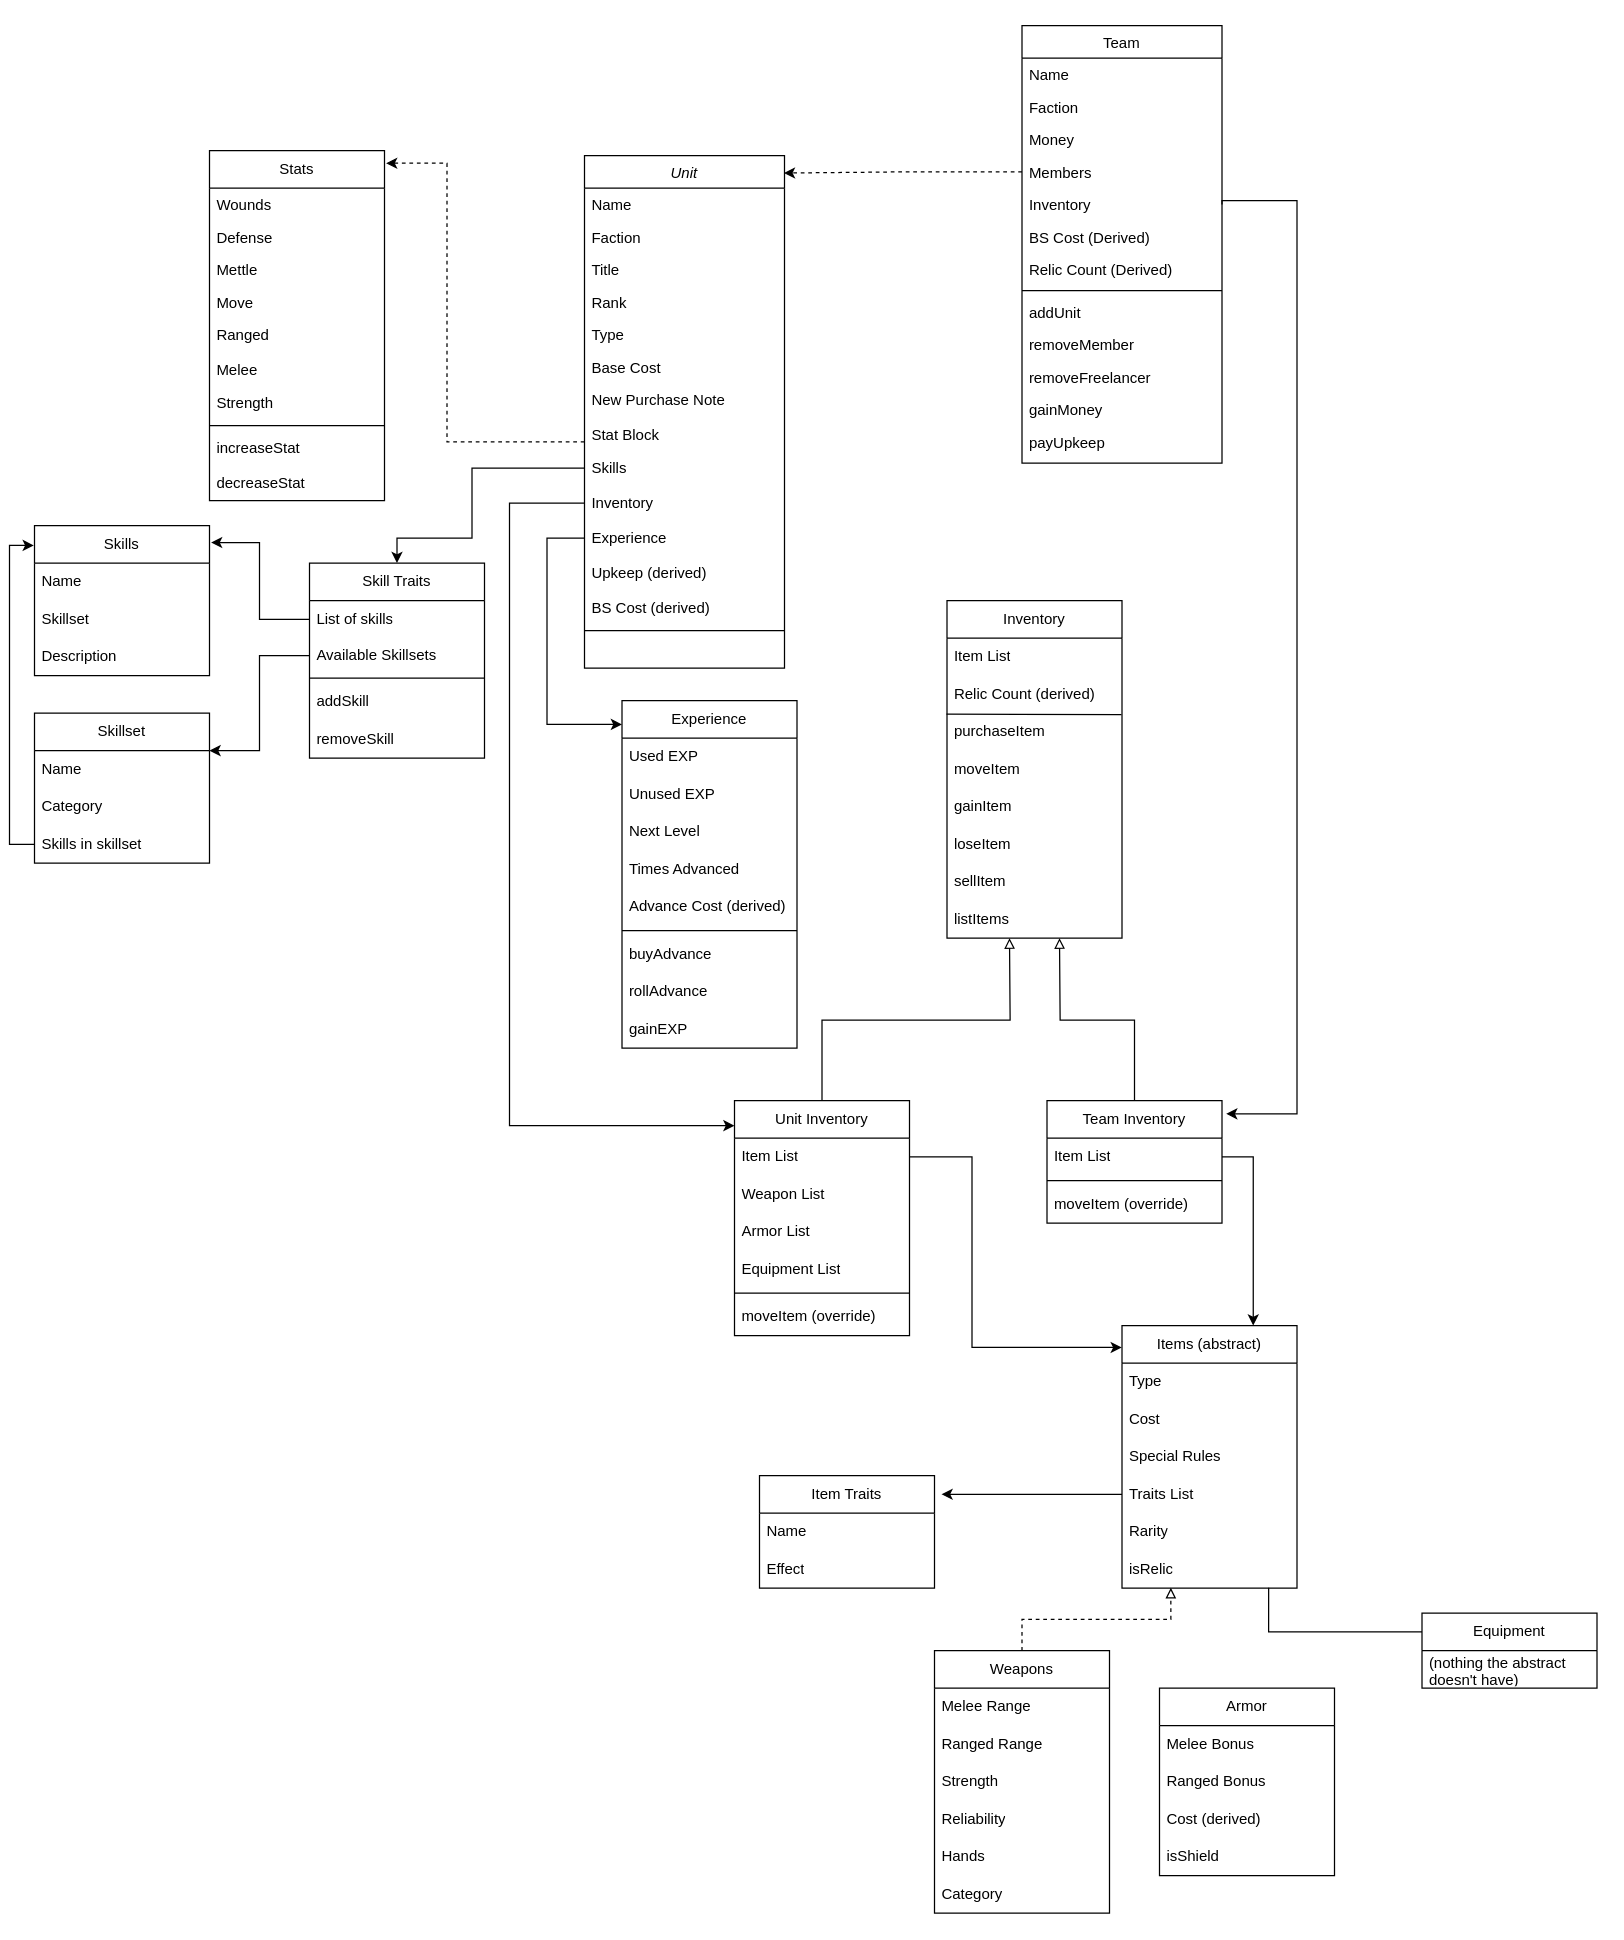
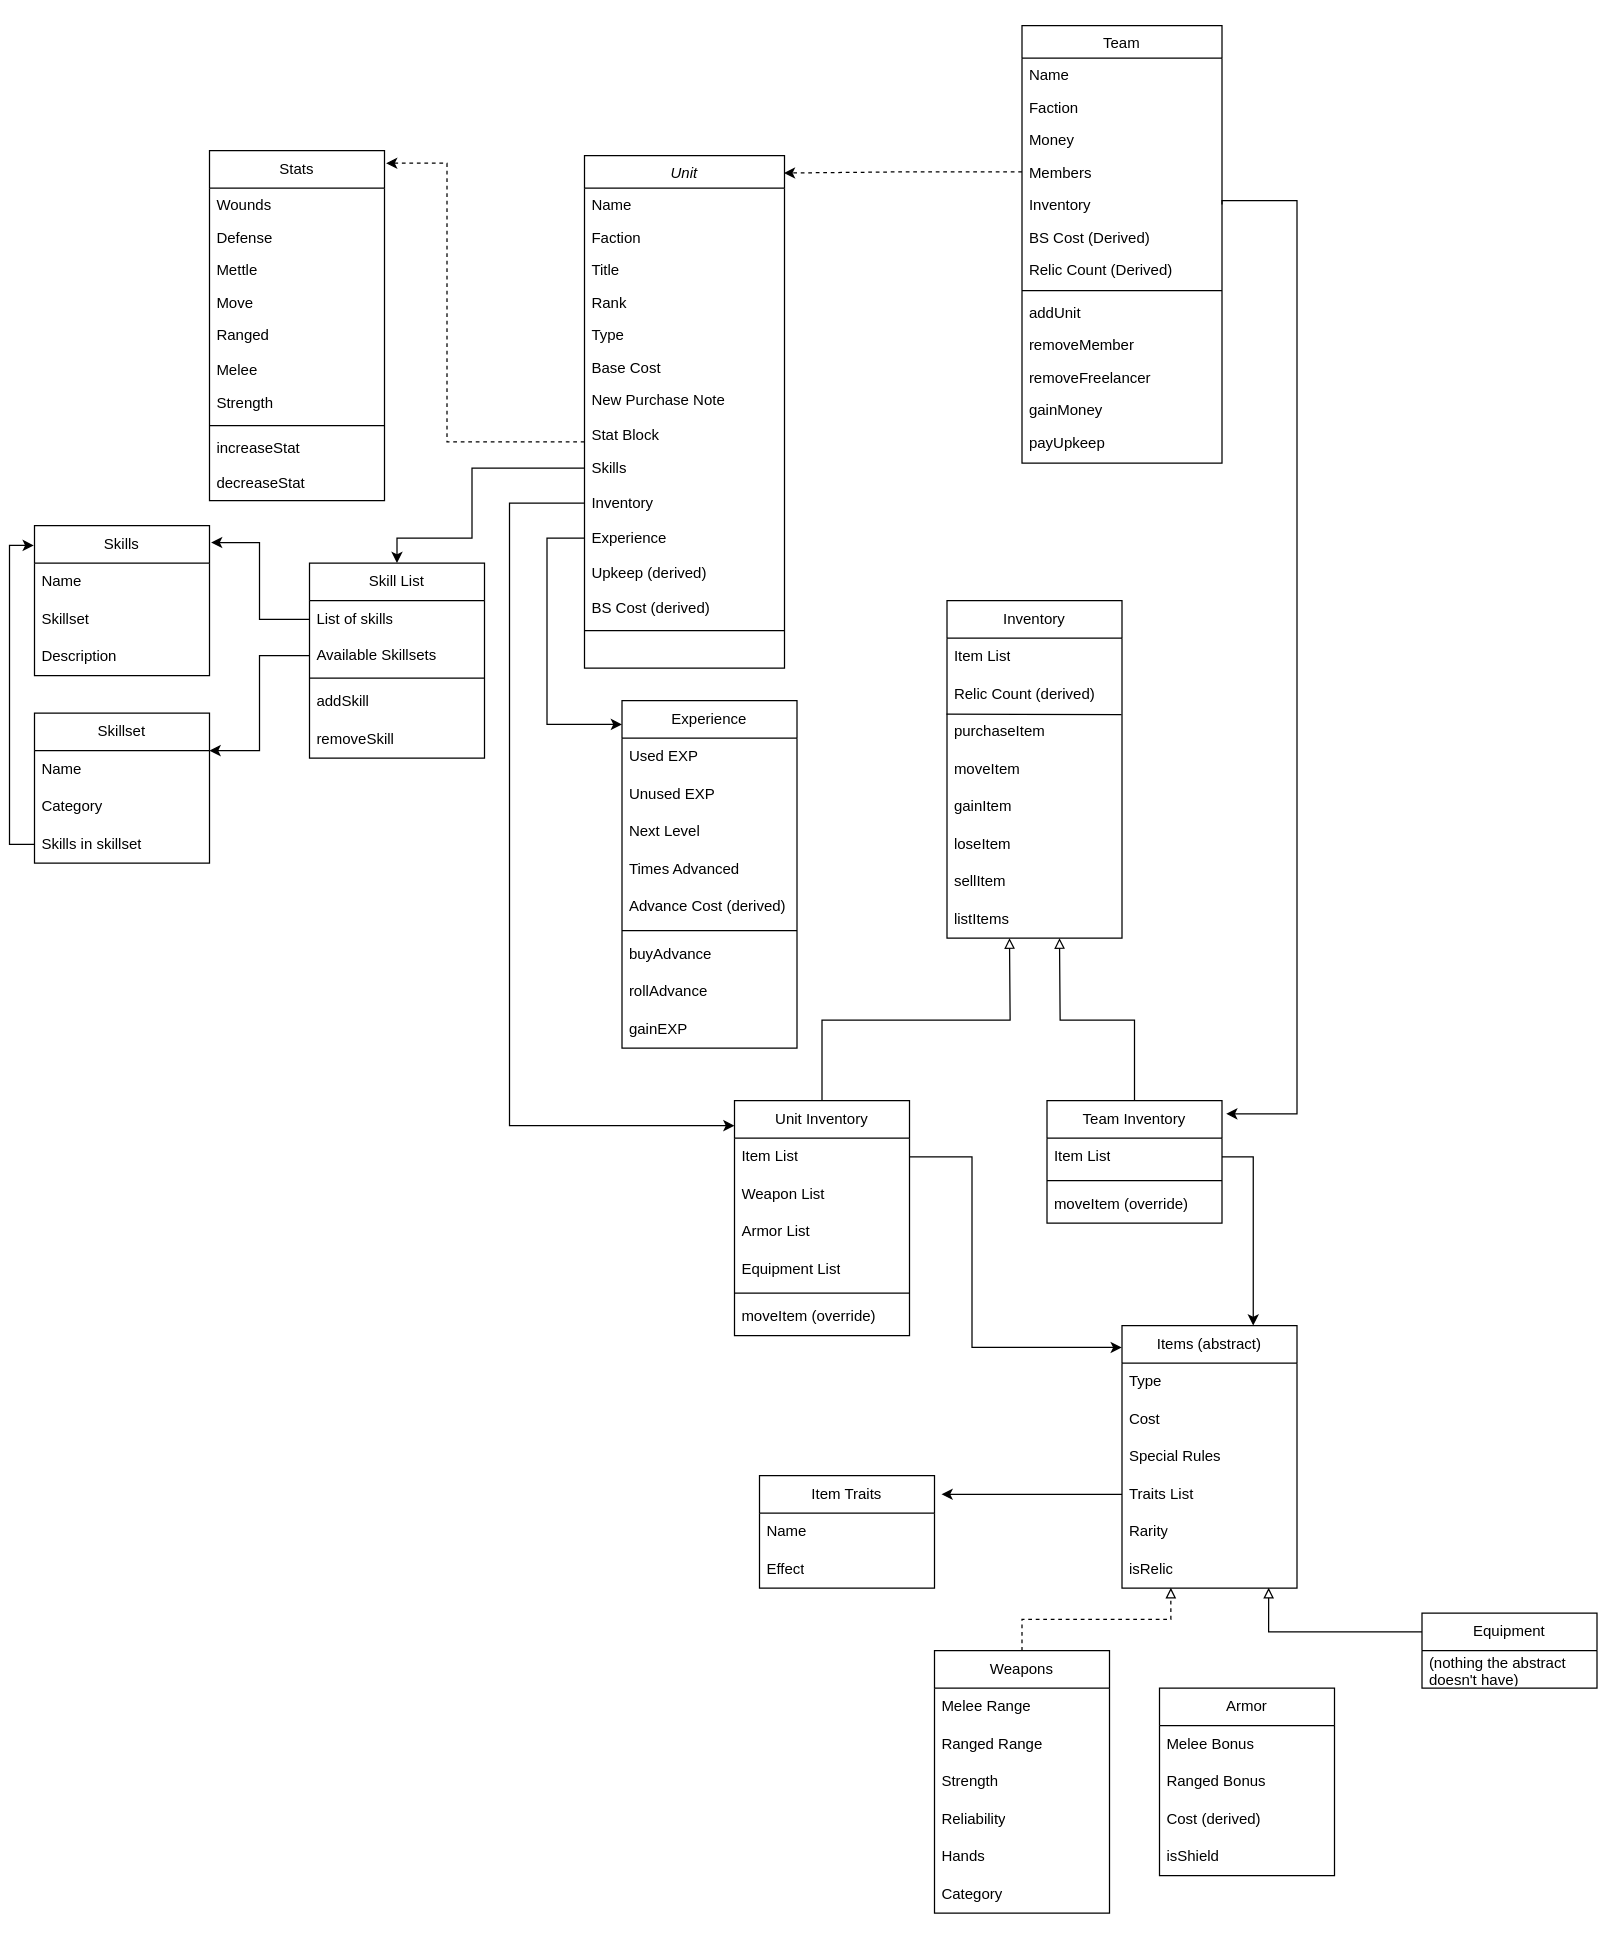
- <mxCell id="64" value="&lt;div&gt;Skill Traits&lt;/div&gt;" style="swimlane;fontStyle=0;childLayout=stackLayout;horizontal=1;startSize=30;horizontalStack=0;resizeParent=1;resizeParentMax=0;resizeLast=0;collapsible=1;marginBottom=0;whiteSpace=wrap;html=1;" vertex="1" parent="1"><mxGeometry x="240" y="450" width="140" height="156" as="geometry" /></mxCell>
+ <mxCell id="64" value="&lt;div&gt;Skill List&lt;/div&gt;" style="swimlane;fontStyle=0;childLayout=stackLayout;horizontal=1;startSize=30;horizontalStack=0;resizeParent=1;resizeParentMax=0;resizeLast=0;collapsible=1;marginBottom=0;whiteSpace=wrap;html=1;" vertex="1" parent="1"><mxGeometry x="240" y="450" width="140" height="156" as="geometry" /></mxCell>
- <mxCell id="95" style="edgeStyle=orthogonalEdgeStyle;rounded=0;orthogonalLoop=1;jettySize=auto;html=1;exitX=0;exitY=0.25;exitDx=0;exitDy=0;endArrow=none;endFill=0;entryX=0.838;entryY=0.99;entryDx=0;entryDy=0;entryPerimeter=0;" edge="1" parent="1" source="96" target="94"><mxGeometry relative="1" as="geometry"><mxPoint x="1010" y="1280" as="targetPoint" /></mxGeometry></mxCell>
+ <mxCell id="95" style="edgeStyle=orthogonalEdgeStyle;rounded=0;orthogonalLoop=1;jettySize=auto;html=1;exitX=0;exitY=0.25;exitDx=0;exitDy=0;endArrow=block;endFill=0;entryX=0.838;entryY=0.99;entryDx=0;entryDy=0;entryPerimeter=0;" edge="1" parent="1" source="96" target="94"><mxGeometry relative="1" as="geometry"><mxPoint x="1010" y="1280" as="targetPoint" /></mxGeometry></mxCell>
